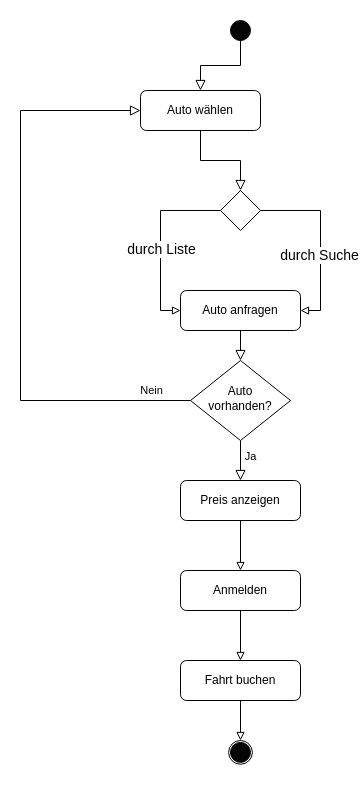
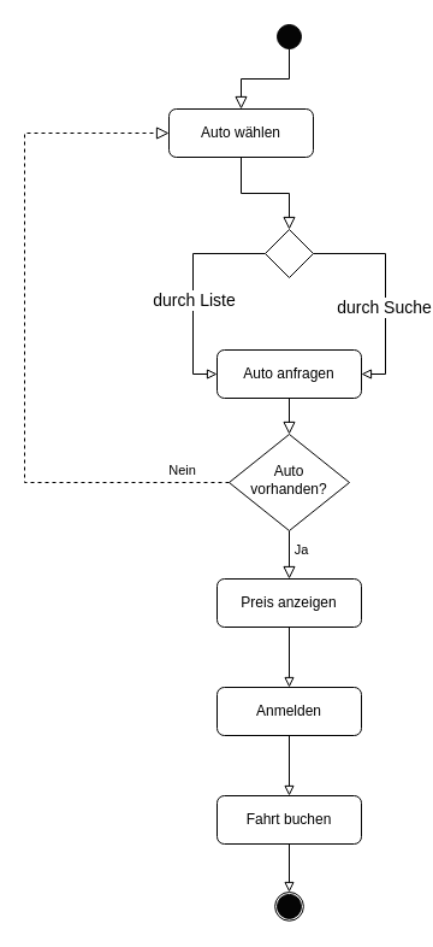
- <mxCell id="6" value="Nein" style="rounded=0;html=1;jettySize=auto;orthogonalLoop=1;fontSize=11;endArrow=block;endFill=0;endSize=8;strokeWidth=1;shadow=0;labelBackgroundColor=none;edgeStyle=orthogonalEdgeStyle;entryX=0;entryY=0.5;entryDx=0;entryDy=0;exitX=0;exitY=0.5;exitDx=0;exitDy=0;" parent="1" source="8" target="3" edge="1"><mxGeometry x="-0.867" y="-10" relative="1" as="geometry"><mxPoint as="offset" /><mxPoint x="240" y="440" as="targetPoint" /><Array as="points"><mxPoint x="20" y="400" /><mxPoint x="20" y="110" /></Array></mxGeometry></mxCell>
+ <mxCell id="6" value="Nein" style="rounded=0;html=1;jettySize=auto;orthogonalLoop=1;fontSize=11;endArrow=block;endFill=0;endSize=8;strokeWidth=1;shadow=0;labelBackgroundColor=none;edgeStyle=orthogonalEdgeStyle;entryX=0;entryY=0.5;entryDx=0;entryDy=0;exitX=0;exitY=0.5;exitDx=0;exitDy=0;dashed=1;" parent="1" source="8" target="3" edge="1"><mxGeometry x="-0.867" y="-10" relative="1" as="geometry"><mxPoint as="offset" /><mxPoint x="240" y="440" as="targetPoint" /><Array as="points"><mxPoint x="20" y="400" /><mxPoint x="20" y="110" /></Array></mxGeometry></mxCell>
